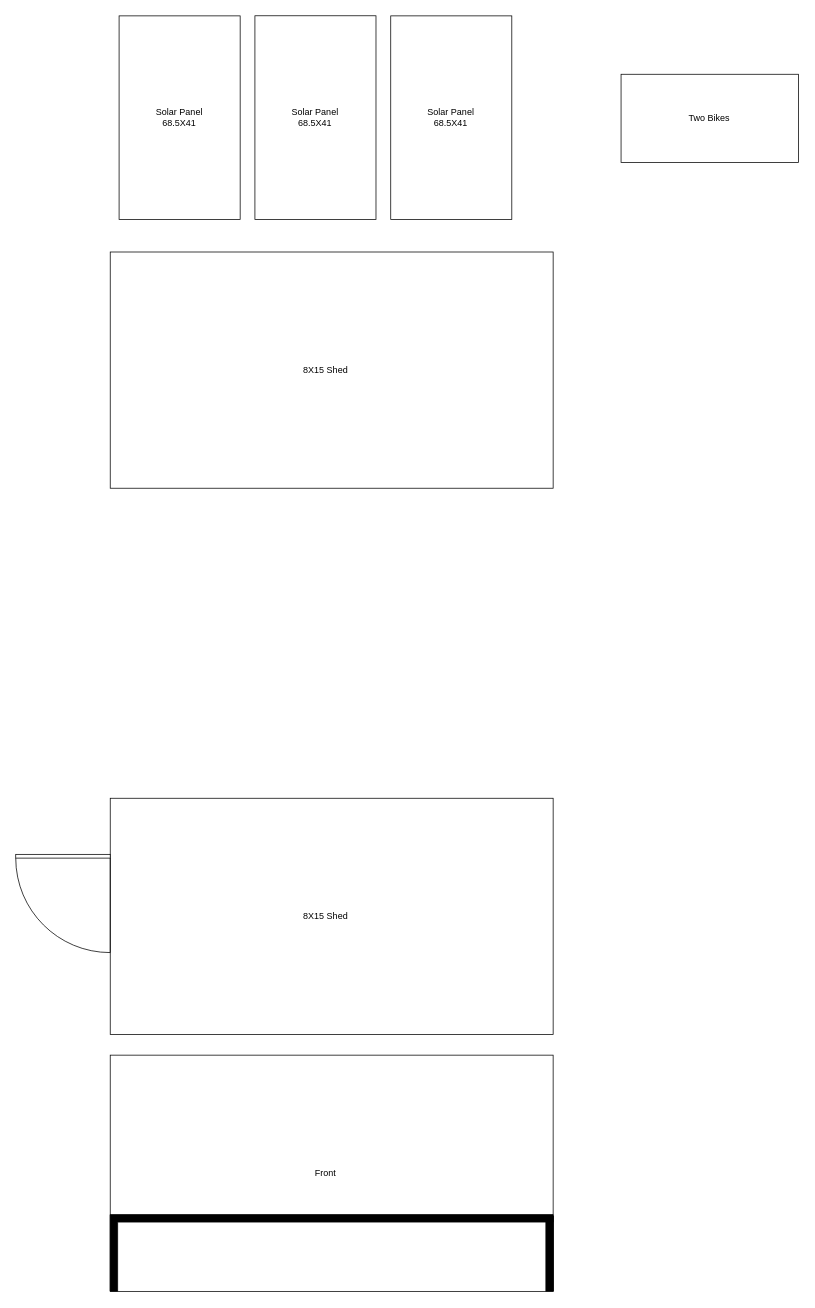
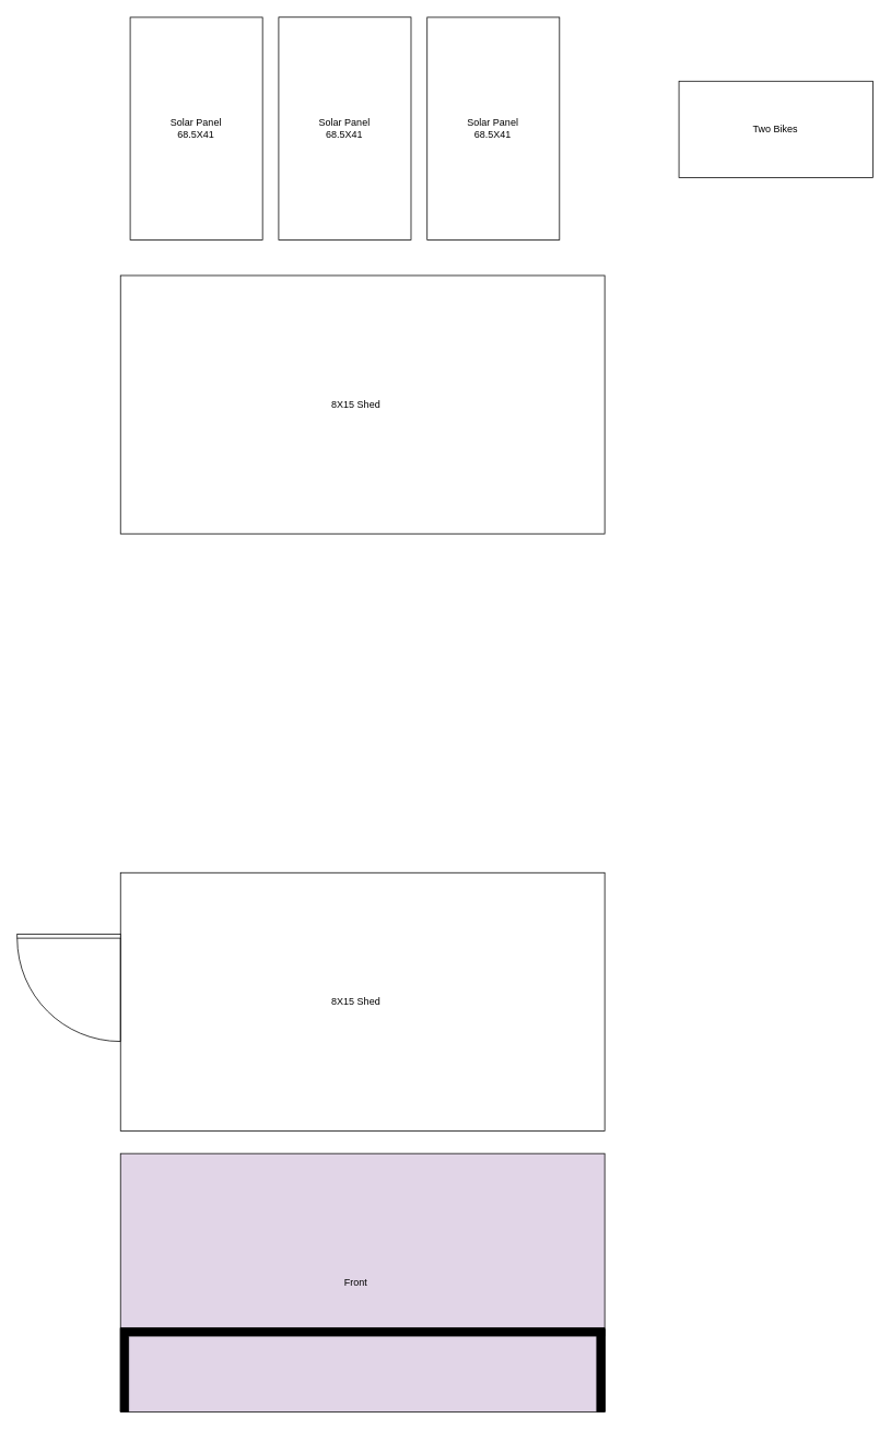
- <mxCell id="8" value="Front" style="rounded=0;whiteSpace=wrap;html=1;imageWidth=24;resizeWidth=1;resizeHeight=1;movableLabel=1;" vertex="1" parent="1"><mxGeometry x="146.13" y="1406.36" width="590.55" height="314.96" as="geometry"><mxPoint x="-8" as="offset" /></mxGeometry></mxCell>
+ <mxCell id="8" value="Front" style="rounded=0;whiteSpace=wrap;html=1;imageWidth=24;resizeWidth=1;resizeHeight=1;movableLabel=1;fillColor=#e1d5e7;" vertex="1" parent="1"><mxGeometry x="146.13" y="1406.36" width="590.55" height="314.96" as="geometry"><mxPoint x="-8" as="offset" /></mxGeometry></mxCell>
